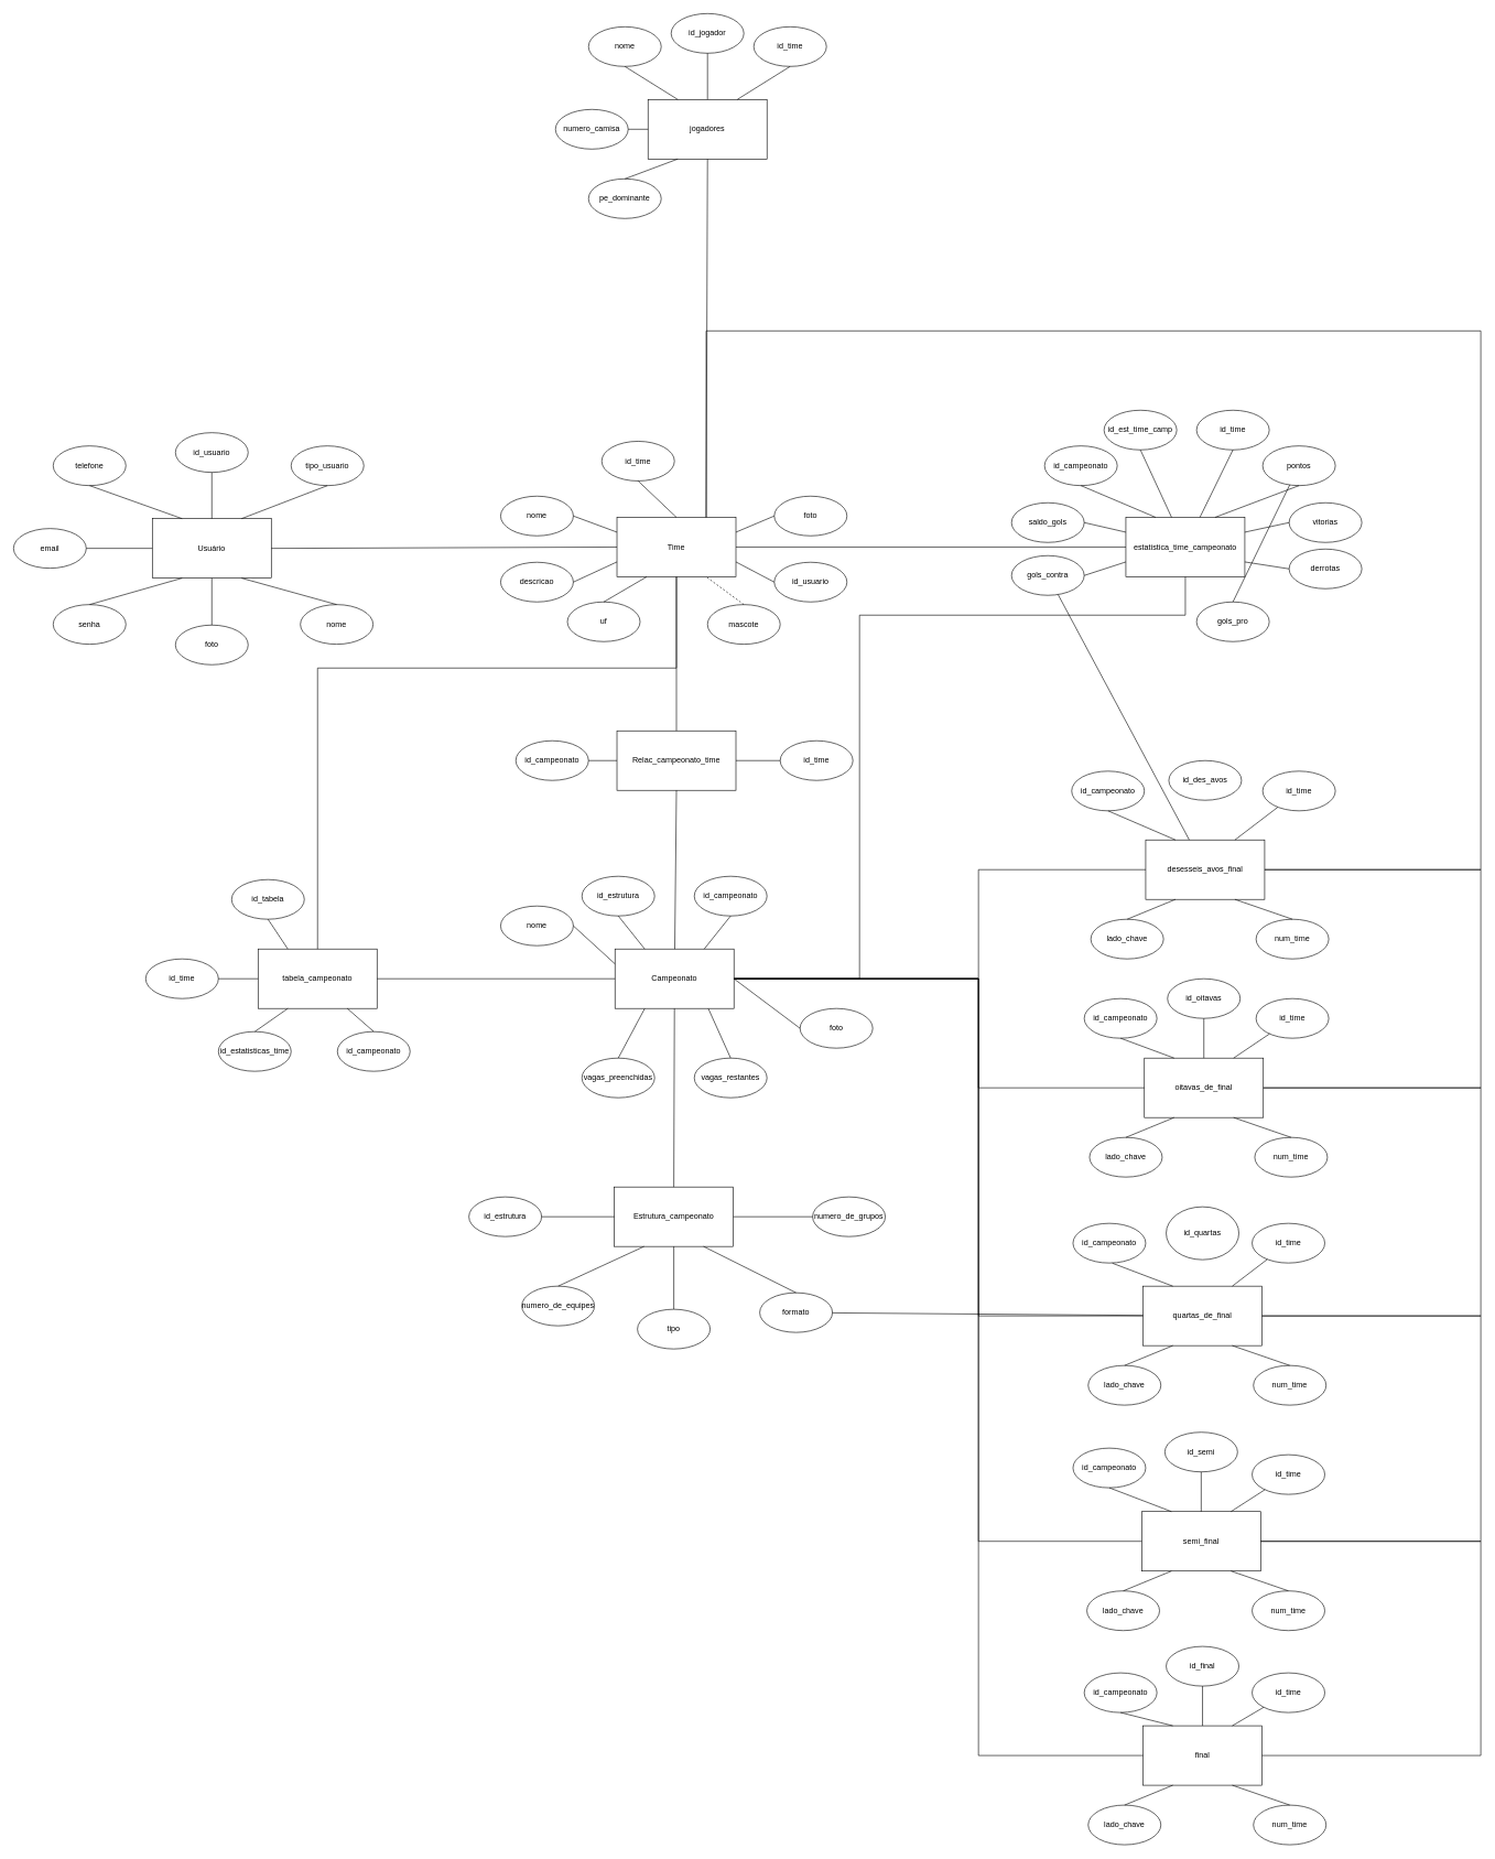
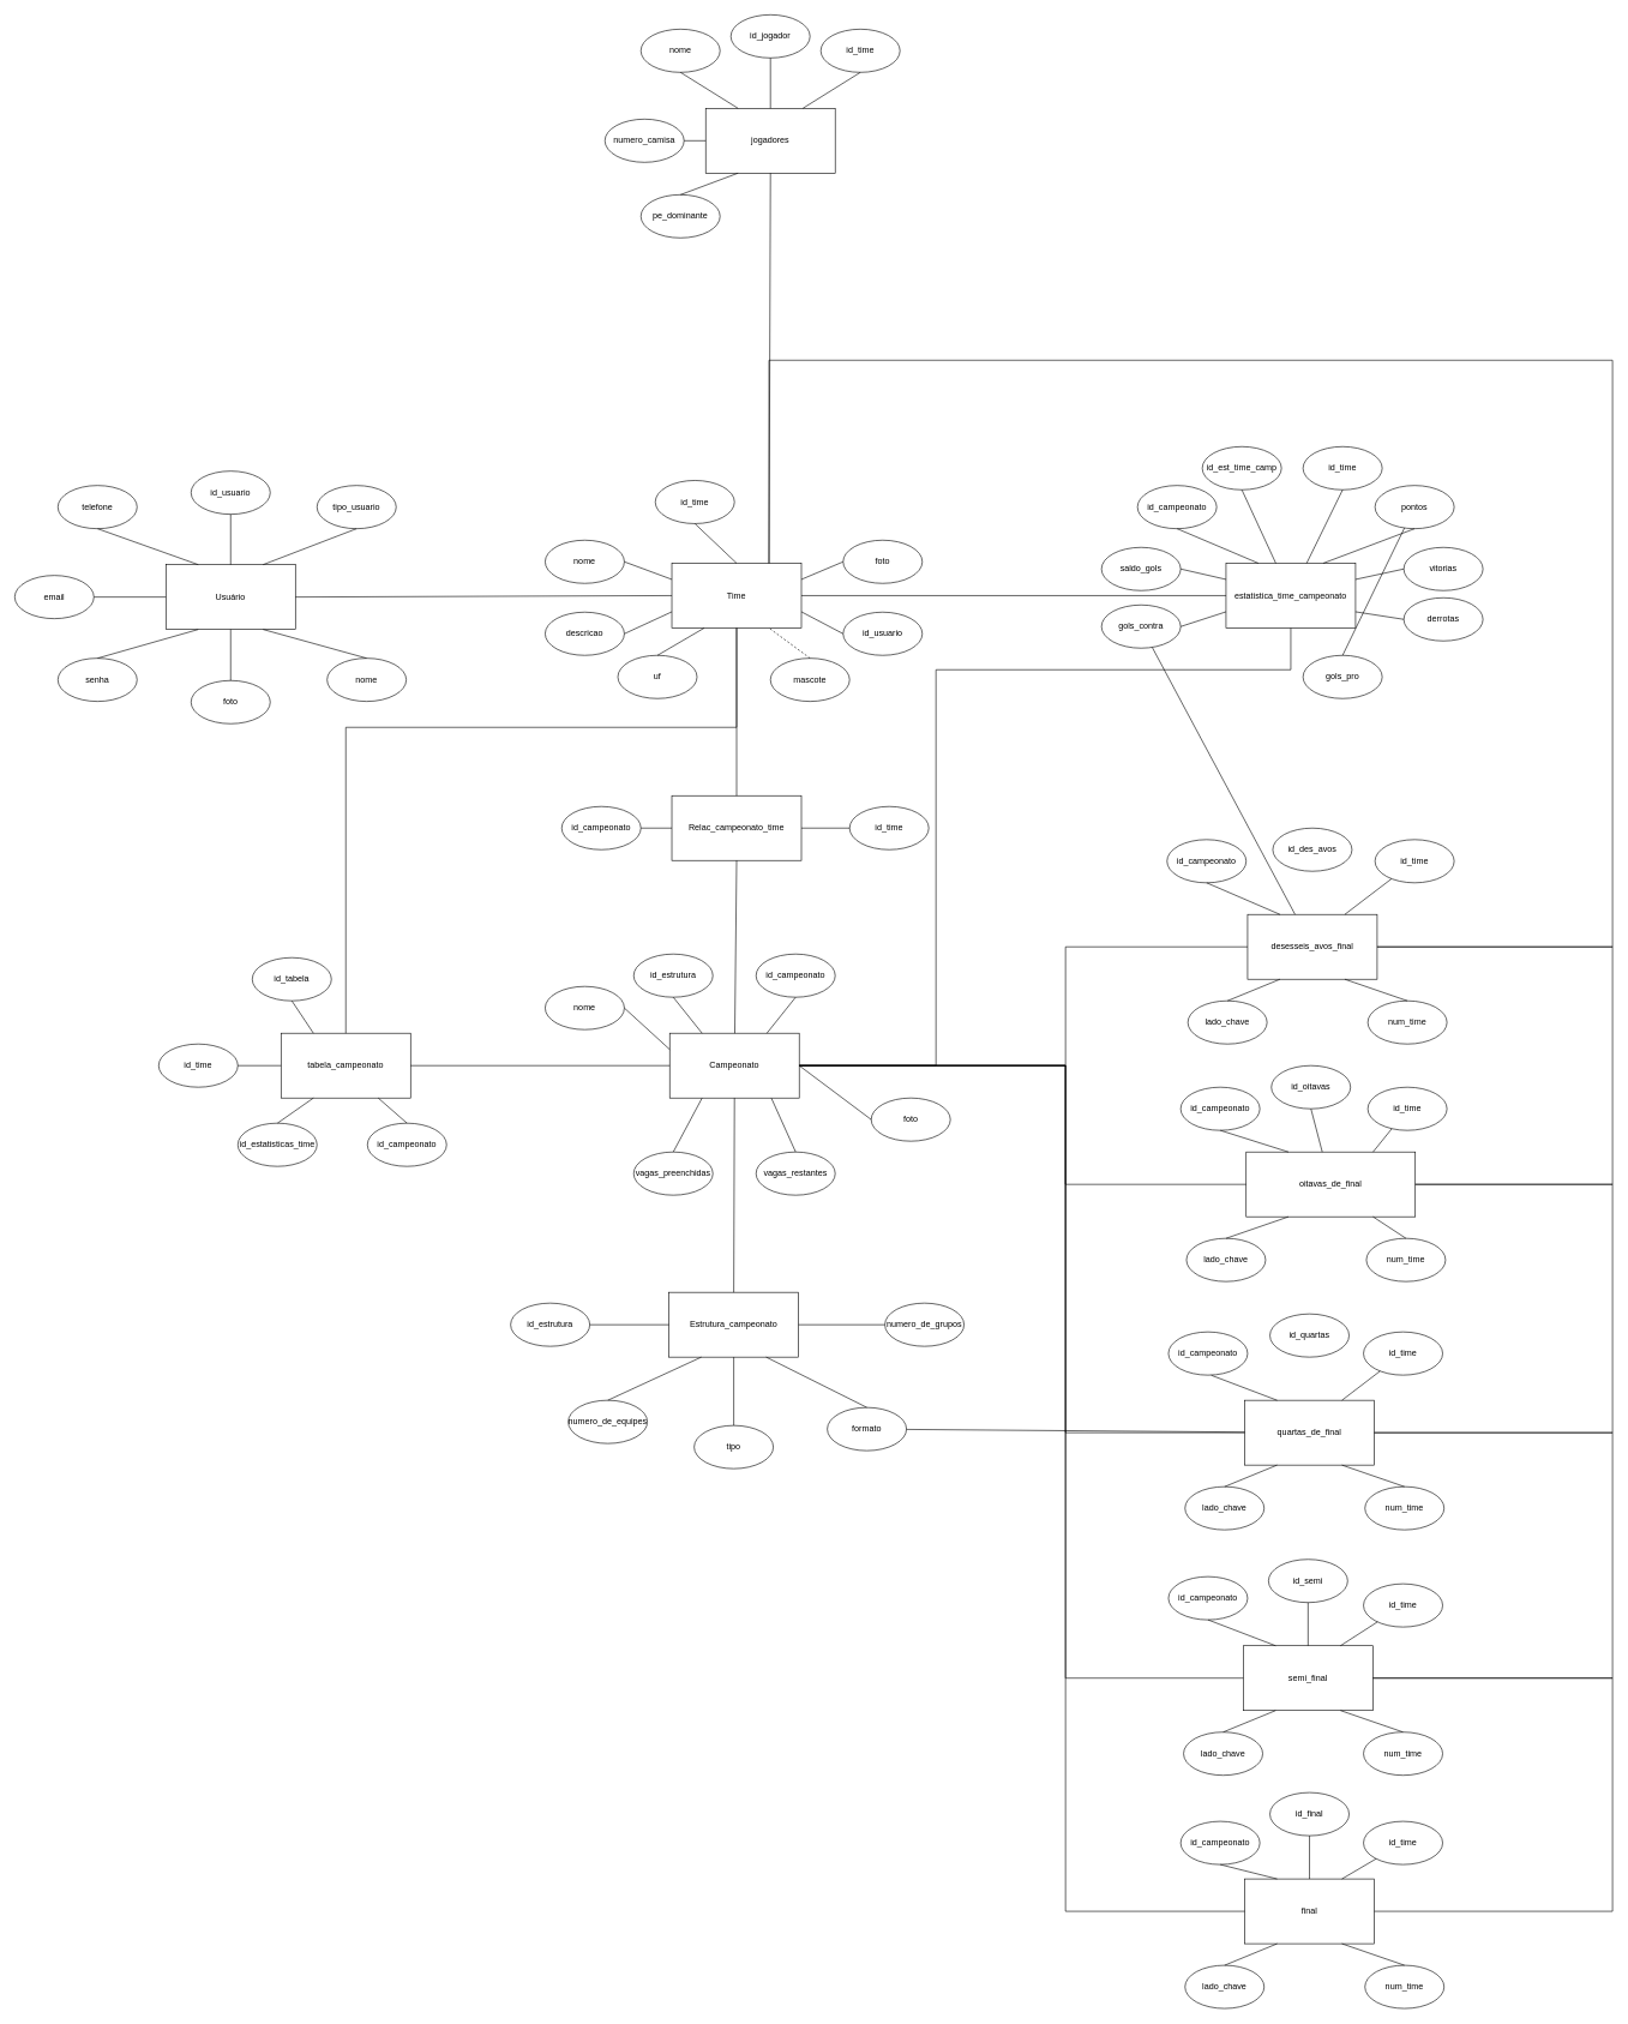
- <mxCell id="106" value="oitavas_de_final" style="rounded=0;whiteSpace=wrap;html=1;" vertex="1" parent="1"><mxGeometry x="1731" y="1600" width="180" height="90" as="geometry" /></mxCell>
+ <mxCell id="106" value="oitavas_de_final" style="rounded=0;whiteSpace=wrap;html=1;" vertex="1" parent="1"><mxGeometry x="1731" y="1600" width="235" height="90" as="geometry" /></mxCell>
- <mxCell id="122" value="id_quartas" style="ellipse;whiteSpace=wrap;html=1;" vertex="1" parent="1"><mxGeometry x="1764" y="1825" width="110" height="80" as="geometry" /></mxCell>
+ <mxCell id="122" value="id_quartas" style="ellipse;whiteSpace=wrap;html=1;" vertex="1" parent="1"><mxGeometry x="1764" y="1825" width="110" height="60" as="geometry" /></mxCell>
